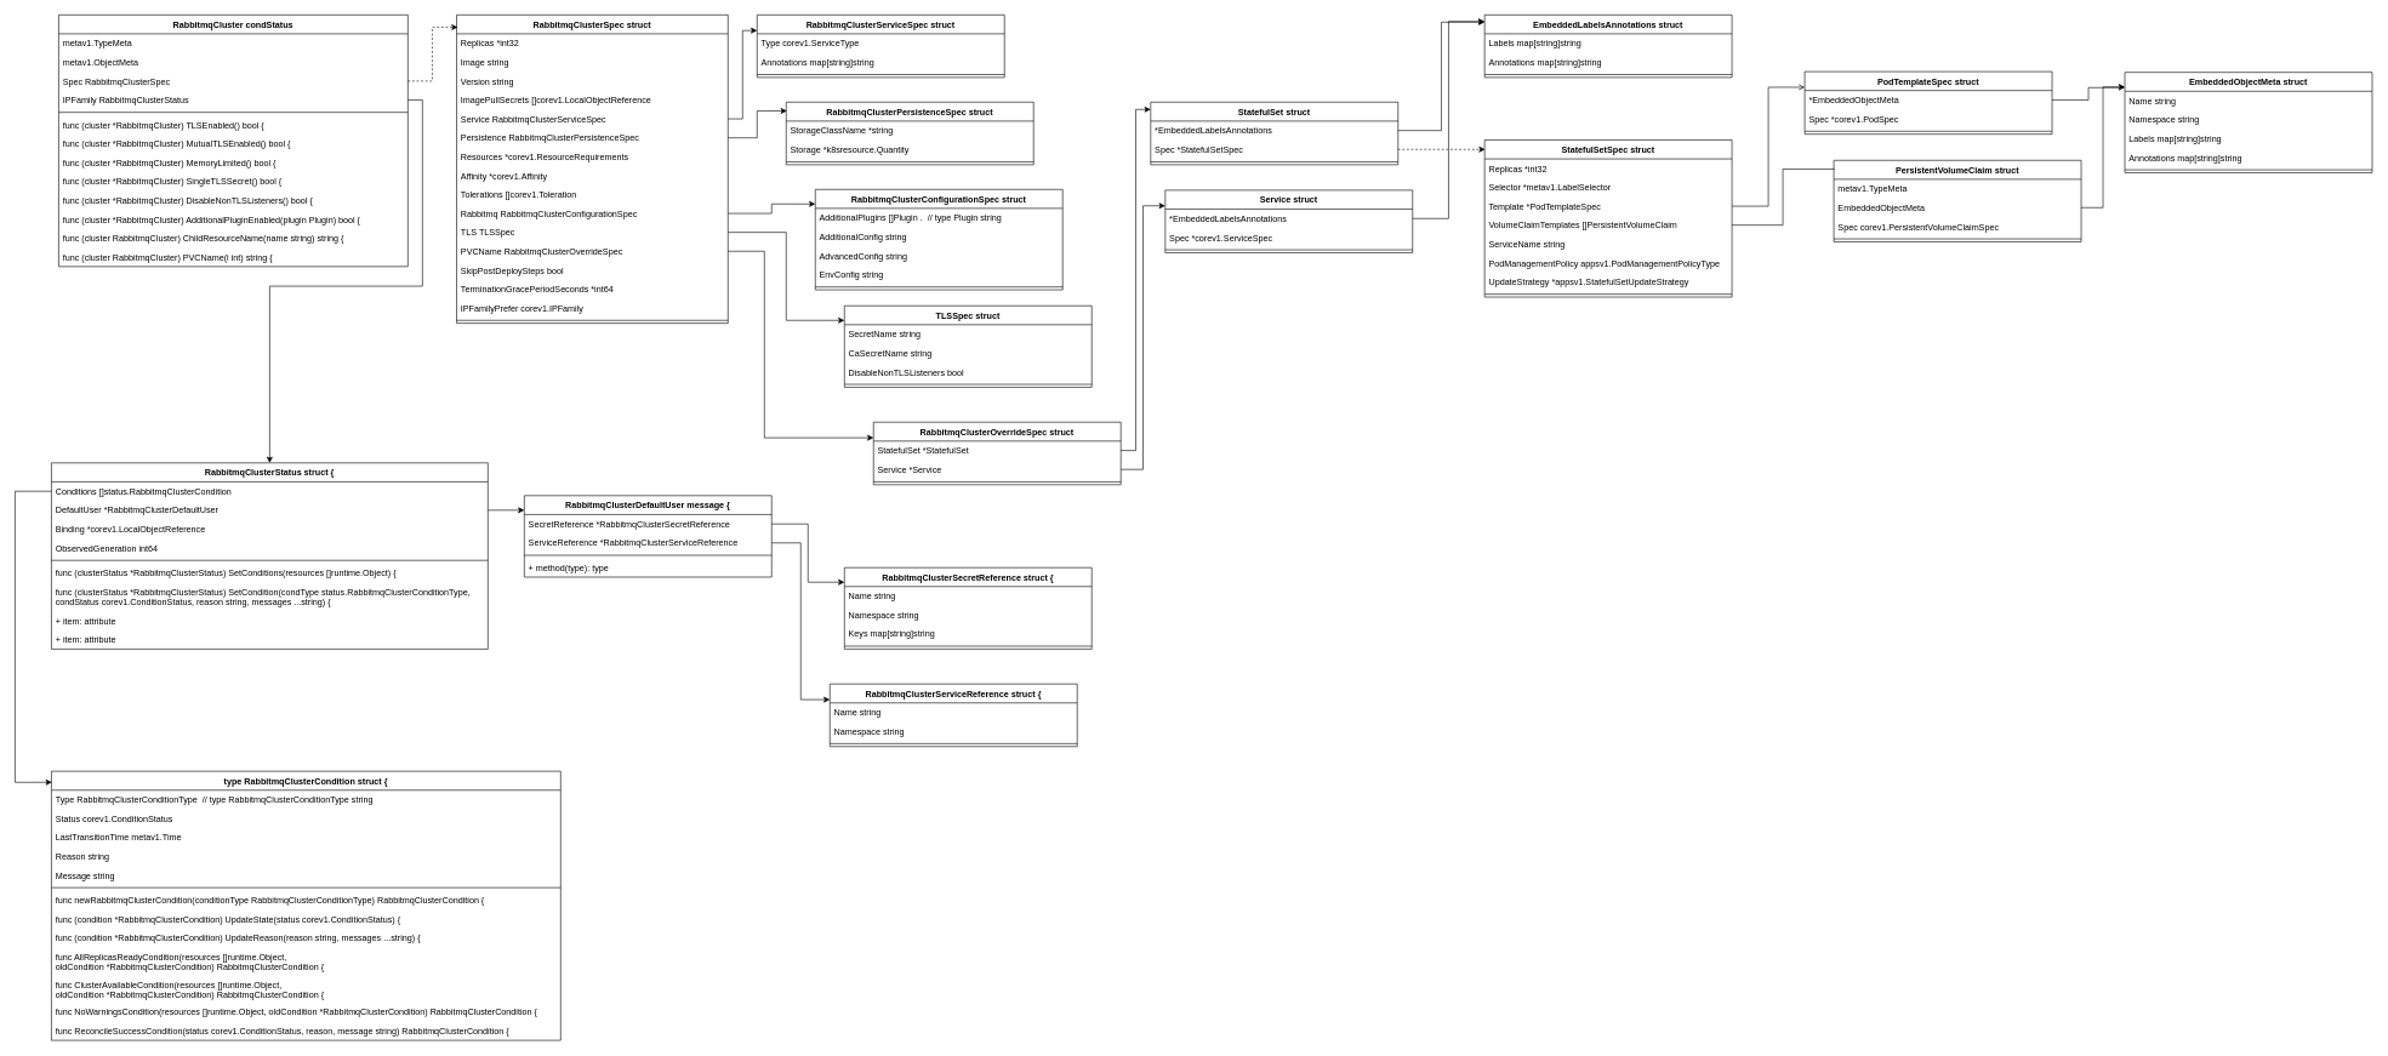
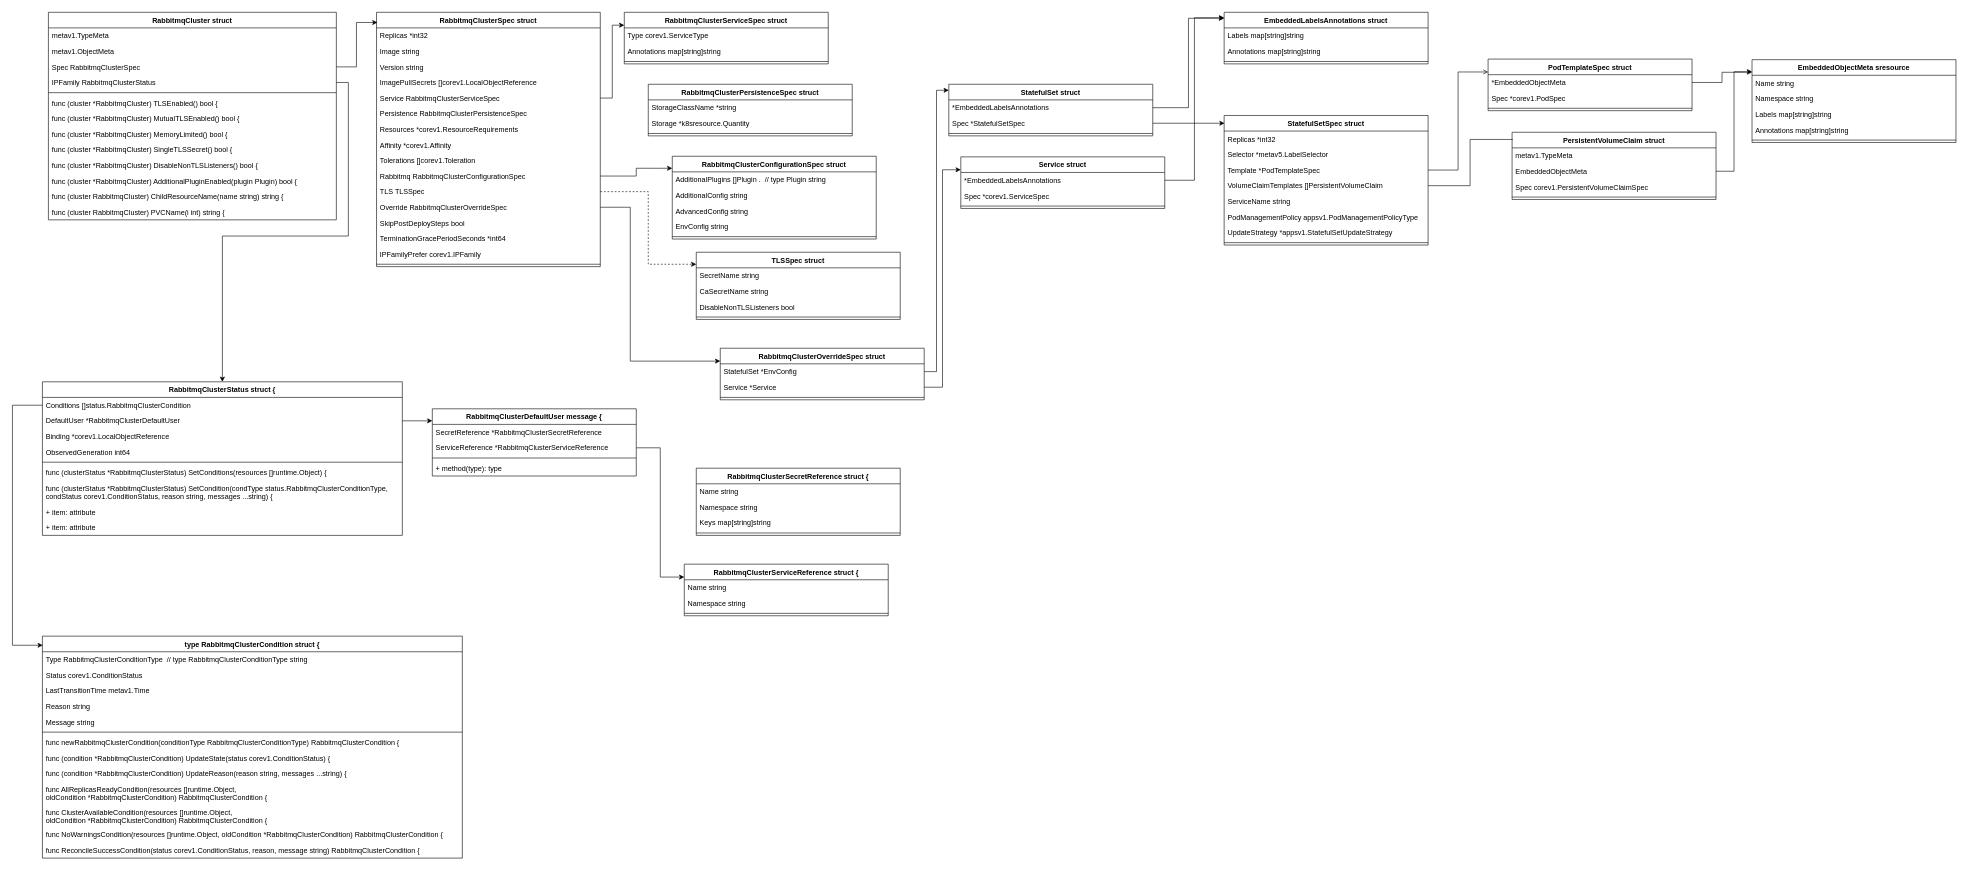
- <mxCell id="2" value="RabbitmqCluster condStatus" style="swimlane;fontStyle=1;align=center;verticalAlign=top;childLayout=stackLayout;horizontal=1;startSize=26;horizontalStack=0;resizeParent=1;resizeParentMax=0;resizeLast=0;collapsible=1;marginBottom=0;" parent="1" vertex="1"><mxGeometry x="80" y="20" width="480" height="346" as="geometry" /></mxCell>
+ <mxCell id="2" value="RabbitmqCluster struct" style="swimlane;fontStyle=1;align=center;verticalAlign=top;childLayout=stackLayout;horizontal=1;startSize=26;horizontalStack=0;resizeParent=1;resizeParentMax=0;resizeLast=0;collapsible=1;marginBottom=0;" parent="1" vertex="1"><mxGeometry x="80" y="20" width="480" height="346" as="geometry" /></mxCell>
- <mxCell id="33" style="edgeStyle=orthogonalEdgeStyle;rounded=0;orthogonalLoop=1;jettySize=auto;html=1;entryX=0.004;entryY=0.04;entryDx=0;entryDy=0;entryPerimeter=0;dashed=1;" parent="1" source="5" target="16" edge="1"><mxGeometry relative="1" as="geometry" /></mxCell>
+ <mxCell id="33" style="edgeStyle=orthogonalEdgeStyle;rounded=0;orthogonalLoop=1;jettySize=auto;html=1;entryX=0.004;entryY=0.04;entryDx=0;entryDy=0;entryPerimeter=0;" parent="1" source="5" target="16" edge="1"><mxGeometry relative="1" as="geometry" /></mxCell>
- <mxCell id="59" value="EmbeddedObjectMeta struct" style="swimlane;fontStyle=1;align=center;verticalAlign=top;childLayout=stackLayout;horizontal=1;startSize=26;horizontalStack=0;resizeParent=1;resizeParentMax=0;resizeLast=0;collapsible=1;marginBottom=0;" parent="1" vertex="1"><mxGeometry x="2920" y="99" width="340" height="138" as="geometry" /></mxCell>
+ <mxCell id="59" value="EmbeddedObjectMeta sresource" style="swimlane;fontStyle=1;align=center;verticalAlign=top;childLayout=stackLayout;horizontal=1;startSize=26;horizontalStack=0;resizeParent=1;resizeParentMax=0;resizeLast=0;collapsible=1;marginBottom=0;" parent="1" vertex="1"><mxGeometry x="2920" y="99" width="340" height="138" as="geometry" /></mxCell>
- <mxCell id="94" style="edgeStyle=orthogonalEdgeStyle;rounded=0;orthogonalLoop=1;jettySize=auto;html=1;entryX=0.003;entryY=0.14;entryDx=0;entryDy=0;entryPerimeter=0;" parent="1" source="22" target="85" edge="1"><mxGeometry relative="1" as="geometry" /></mxCell>
- <mxCell id="101" style="edgeStyle=orthogonalEdgeStyle;rounded=0;orthogonalLoop=1;jettySize=auto;html=1;entryX=0.002;entryY=0.06;entryDx=0;entryDy=0;entryPerimeter=0;dashed=1;" parent="1" source="44" target="46" edge="1"><mxGeometry relative="1" as="geometry" /></mxCell>
+ <mxCell id="101" style="edgeStyle=orthogonalEdgeStyle;rounded=0;orthogonalLoop=1;jettySize=auto;html=1;entryX=0.002;entryY=0.06;entryDx=0;entryDy=0;entryPerimeter=0;" parent="1" source="44" target="46" edge="1"><mxGeometry relative="1" as="geometry" /></mxCell>
- <mxCell id="48" value="Selector *metav1.LabelSelector" style="text;strokeColor=none;fillColor=none;align=left;verticalAlign=top;spacingLeft=4;spacingRight=4;overflow=hidden;rotatable=0;points=[[0,0.5],[1,0.5]];portConstraint=eastwest;" parent="46" vertex="1"><mxGeometry y="52" width="340" height="26" as="geometry" /></mxCell>
+ <mxCell id="48" value="Selector *metav5.LabelSelector" style="text;strokeColor=none;fillColor=none;align=left;verticalAlign=top;spacingLeft=4;spacingRight=4;overflow=hidden;rotatable=0;points=[[0,0.5],[1,0.5]];portConstraint=eastwest;" parent="46" vertex="1"><mxGeometry y="52" width="340" height="26" as="geometry" /></mxCell>
- <mxCell id="28" value="PVCName RabbitmqClusterOverrideSpec" style="text;strokeColor=none;fillColor=none;align=left;verticalAlign=top;spacingLeft=4;spacingRight=4;overflow=hidden;rotatable=0;points=[[0,0.5],[1,0.5]];portConstraint=eastwest;" parent="16" vertex="1"><mxGeometry y="312" width="373" height="26" as="geometry" /></mxCell>
+ <mxCell id="28" value="Override RabbitmqClusterOverrideSpec" style="text;strokeColor=none;fillColor=none;align=left;verticalAlign=top;spacingLeft=4;spacingRight=4;overflow=hidden;rotatable=0;points=[[0,0.5],[1,0.5]];portConstraint=eastwest;" parent="16" vertex="1"><mxGeometry y="312" width="373" height="26" as="geometry" /></mxCell>
- <mxCell id="96" style="edgeStyle=orthogonalEdgeStyle;rounded=0;orthogonalLoop=1;jettySize=auto;html=1;entryX=0;entryY=0.179;entryDx=0;entryDy=0;entryPerimeter=0;" parent="1" source="27" target="74" edge="1"><mxGeometry relative="1" as="geometry" /></mxCell>
+ <mxCell id="96" style="edgeStyle=orthogonalEdgeStyle;rounded=0;orthogonalLoop=1;jettySize=auto;html=1;entryX=0;entryY=0.179;entryDx=0;entryDy=0;entryPerimeter=0;dashed=1;" parent="1" source="27" target="74" edge="1"><mxGeometry relative="1" as="geometry" /></mxCell>
- <mxCell id="35" value="StatefulSet *StatefulSet" style="text;strokeColor=none;fillColor=none;align=left;verticalAlign=top;spacingLeft=4;spacingRight=4;overflow=hidden;rotatable=0;points=[[0,0.5],[1,0.5]];portConstraint=eastwest;" parent="34" vertex="1"><mxGeometry y="26" width="340" height="26" as="geometry" /></mxCell>
+ <mxCell id="35" value="StatefulSet *EnvConfig" style="text;strokeColor=none;fillColor=none;align=left;verticalAlign=top;spacingLeft=4;spacingRight=4;overflow=hidden;rotatable=0;points=[[0,0.5],[1,0.5]];portConstraint=eastwest;" parent="34" vertex="1"><mxGeometry y="26" width="340" height="26" as="geometry" /></mxCell>
- <mxCell id="147" style="edgeStyle=orthogonalEdgeStyle;rounded=0;orthogonalLoop=1;jettySize=auto;html=1;entryX=0;entryY=0.179;entryDx=0;entryDy=0;entryPerimeter=0;" parent="1" source="117" target="121" edge="1"><mxGeometry relative="1" as="geometry" /></mxCell>
